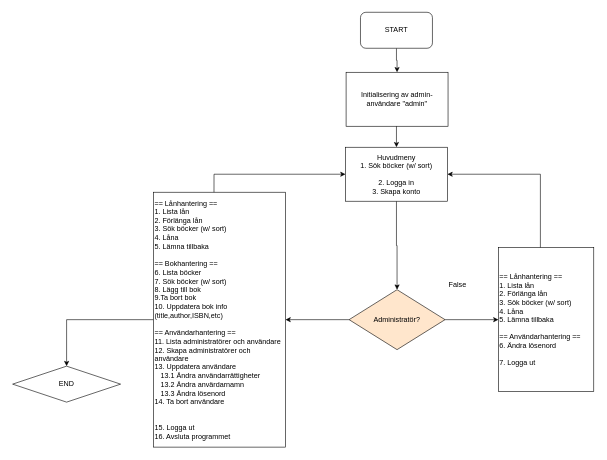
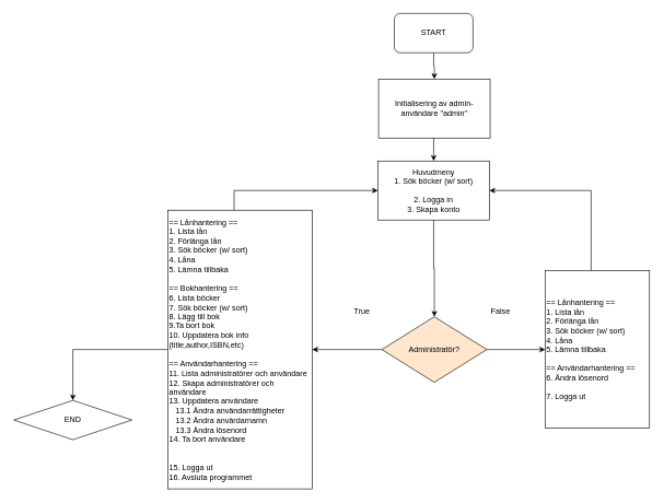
+ <mxCell id="10" value="True" style="text;html=1;align=center;verticalAlign=middle;whiteSpace=wrap;rounded=0;" parent="1" vertex="1"><mxGeometry x="521" y="460" width="60" height="30" as="geometry" /></mxCell>
